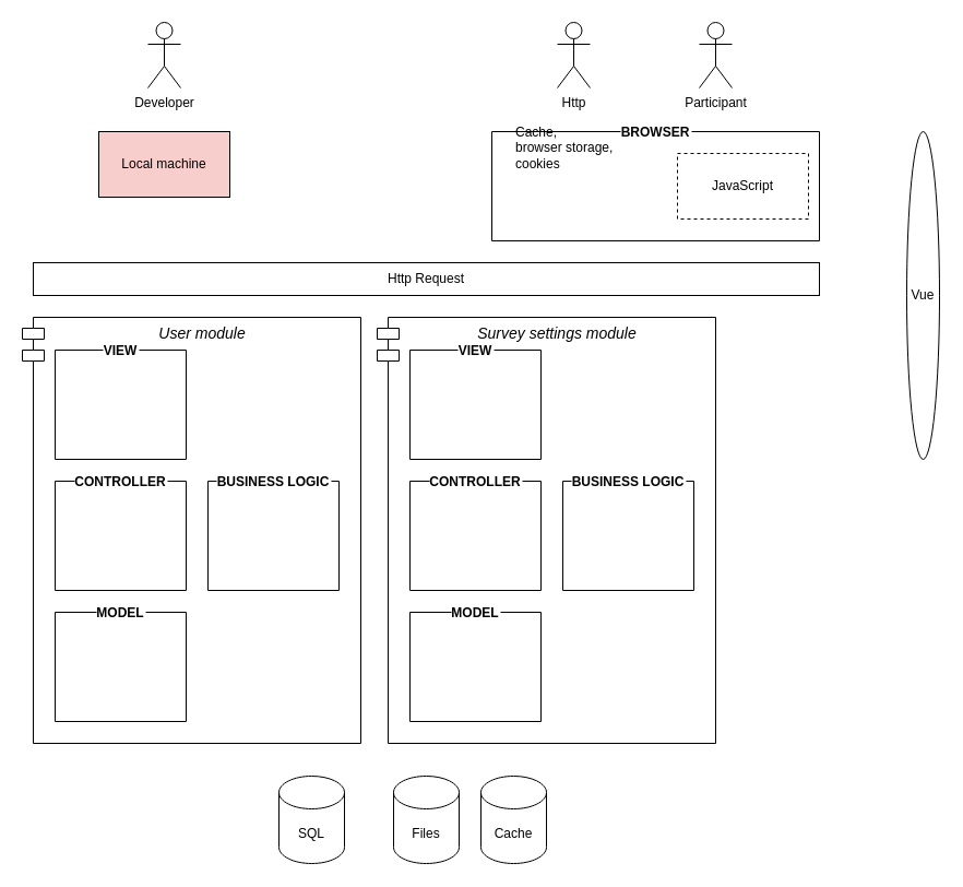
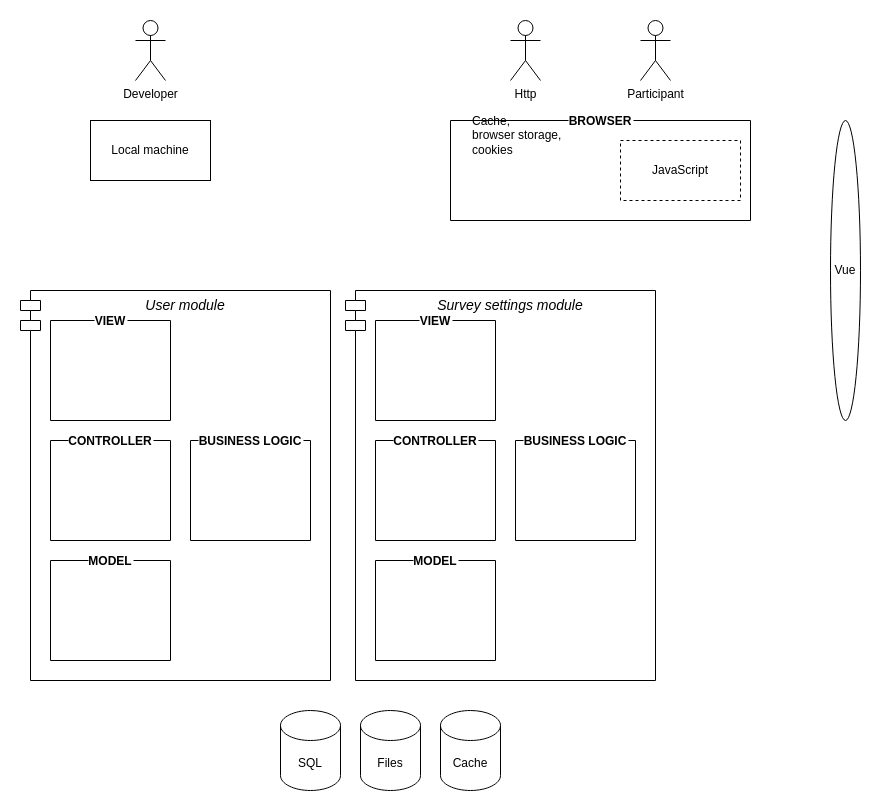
- <mxCell id="7" value="Local machine" style="rounded=0;whiteSpace=wrap;html=1;fillColor=#f8cecc;" parent="1" vertex="1"><mxGeometry x="90" y="120" width="120" height="60" as="geometry" /></mxCell>
+ <mxCell id="7" value="Local machine" style="rounded=0;whiteSpace=wrap;html=1;" parent="1" vertex="1"><mxGeometry x="90" y="120" width="120" height="60" as="geometry" /></mxCell>
- <mxCell id="11" value="Http Request" style="rounded=0;whiteSpace=wrap;html=1;" parent="1" vertex="1"><mxGeometry x="30" y="240" width="720" height="30" as="geometry" /></mxCell>
- <mxCell id="3" value="SQL" style="shape=cylinder3;whiteSpace=wrap;html=1;boundedLbl=1;backgroundOutline=1;size=15;" parent="1" vertex="1"><mxGeometry x="255" y="710" width="60" height="80" as="geometry" /></mxCell>
+ <mxCell id="3" value="SQL" style="shape=cylinder3;whiteSpace=wrap;html=1;boundedLbl=1;backgroundOutline=1;size=15;" parent="1" vertex="1"><mxGeometry x="280" y="710" width="60" height="80" as="geometry" /></mxCell>
